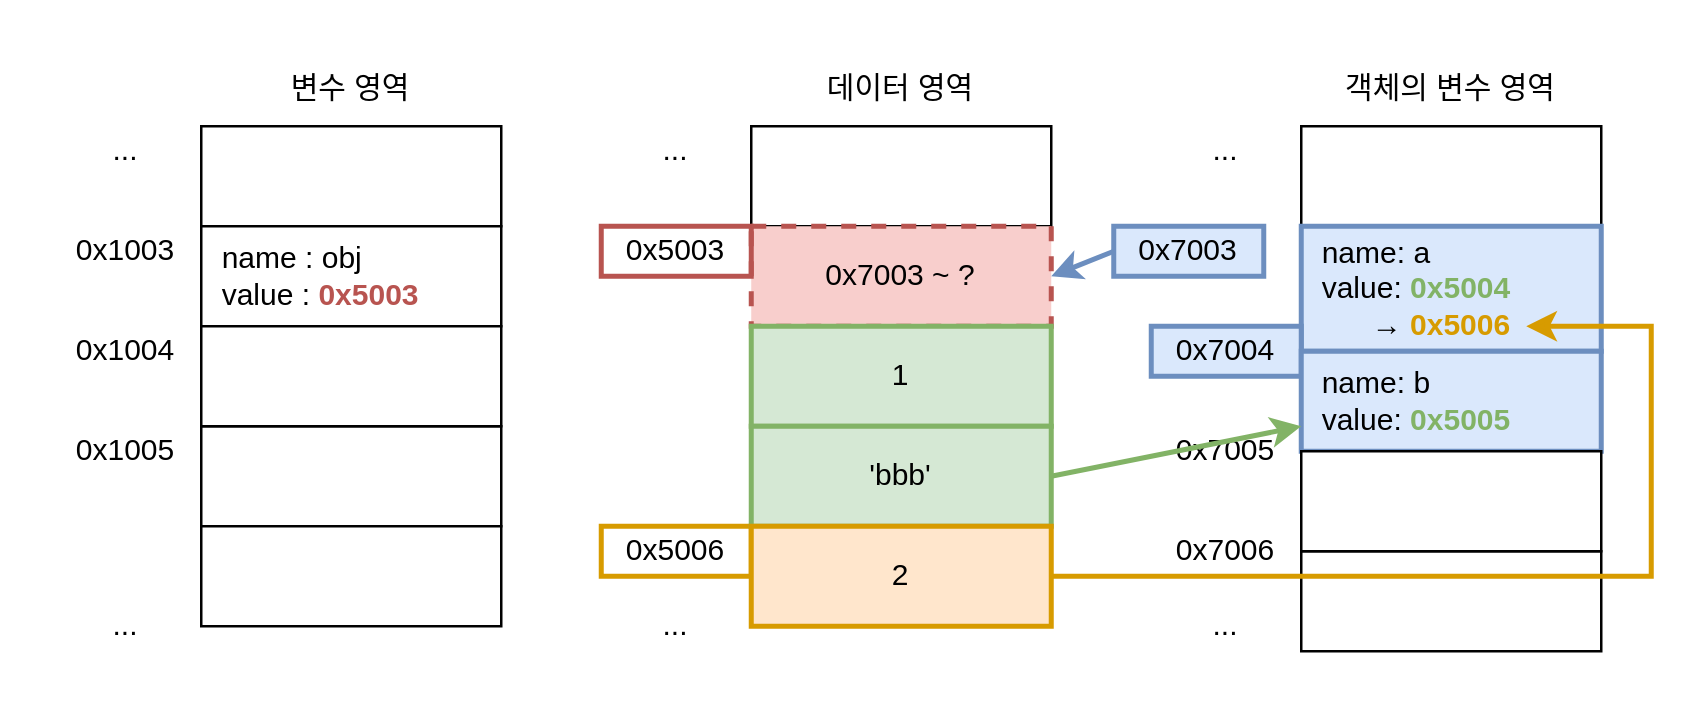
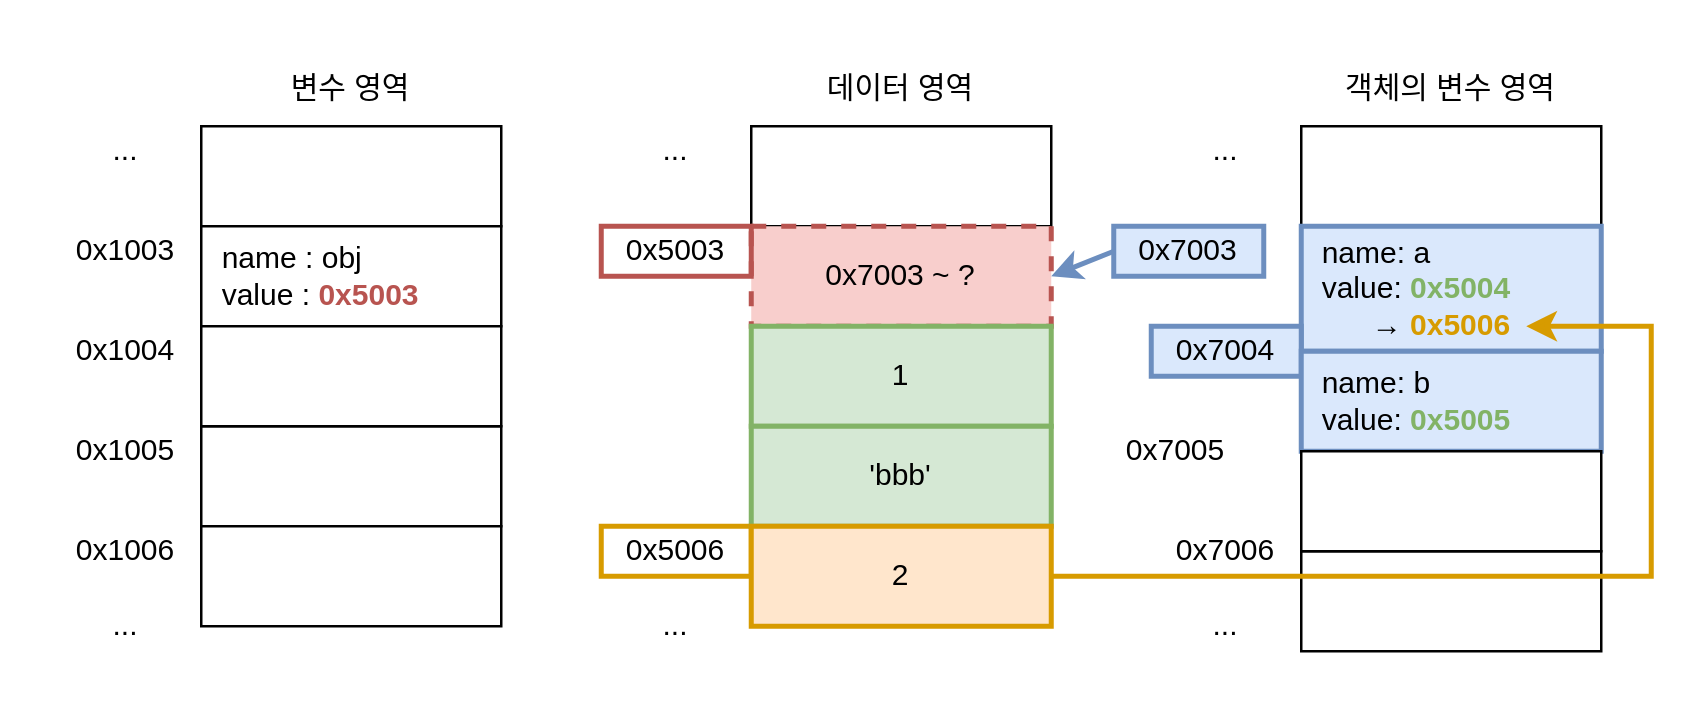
- <mxCell id="27" value="0x7005" style="text;html=1;align=center;verticalAlign=middle;whiteSpace=wrap;rounded=0;strokeWidth=2;" vertex="1" parent="1"><mxGeometry x="460" y="170" width="60" height="20" as="geometry" /></mxCell>
+ <mxCell id="27" value="0x7005" style="text;html=1;align=center;verticalAlign=middle;whiteSpace=wrap;rounded=0;strokeWidth=2;" vertex="1" parent="1"><mxGeometry x="440" y="170" width="60" height="20" as="geometry" /></mxCell>
- <mxCell id="34" style="rounded=0;orthogonalLoop=1;jettySize=auto;html=1;exitX=1;exitY=0.5;exitDx=0;exitDy=0;entryX=0;entryY=0.75;entryDx=0;entryDy=0;strokeWidth=2;strokeColor=#82B366;" edge="1" parent="1" source="35" target="31"><mxGeometry relative="1" as="geometry" /></mxCell>
+ <mxCell id="17" value="0x1006" style="text;html=1;align=center;verticalAlign=middle;whiteSpace=wrap;rounded=0;" vertex="1" parent="1"><mxGeometry x="20" y="210" width="60" height="20" as="geometry" /></mxCell>
